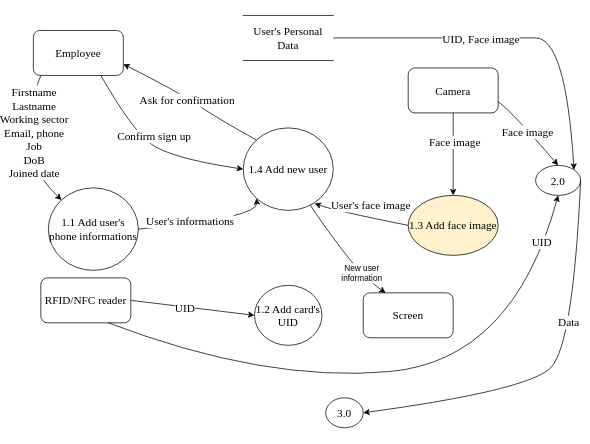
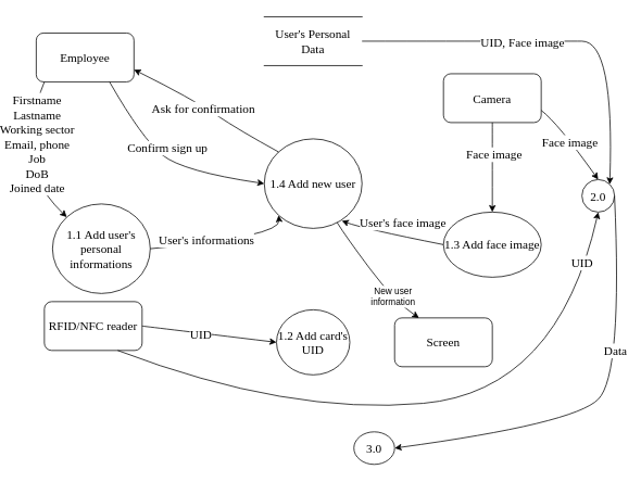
- <mxCell id="7" value="2.0" style="ellipse;whiteSpace=wrap;html=1;fontFamily=Times New Roman;fontSize=15;" parent="1" vertex="1"><mxGeometry x="700" y="220" width="60" height="40" as="geometry" /></mxCell>
+ <mxCell id="7" value="2.0" style="ellipse;whiteSpace=wrap;html=1;fontFamily=Times New Roman;fontSize=15;" parent="1" vertex="1"><mxGeometry x="700" y="220" width="40" height="40" as="geometry" /></mxCell>
- <mxCell id="6" value="1.3 Add face image" style="ellipse;whiteSpace=wrap;html=1;fontFamily=Times New Roman;fontSize=15;fillColor=#fff2cc;" parent="1" vertex="1"><mxGeometry x="530" y="260" width="120" height="80" as="geometry" /></mxCell>
+ <mxCell id="6" value="1.3 Add face image" style="ellipse;whiteSpace=wrap;html=1;fontFamily=Times New Roman;fontSize=15;" parent="1" vertex="1"><mxGeometry x="530" y="260" width="120" height="80" as="geometry" /></mxCell>
- <mxCell id="4" value="1.1 Add user's phone informations" style="ellipse;whiteSpace=wrap;html=1;fontFamily=Times New Roman;fontSize=15;" parent="1" vertex="1"><mxGeometry x="50" y="250" width="120" height="110" as="geometry" /></mxCell>
+ <mxCell id="4" value="1.1 Add user's personal informations" style="ellipse;whiteSpace=wrap;html=1;fontFamily=Times New Roman;fontSize=15;" parent="1" vertex="1"><mxGeometry x="50" y="250" width="120" height="110" as="geometry" /></mxCell>
